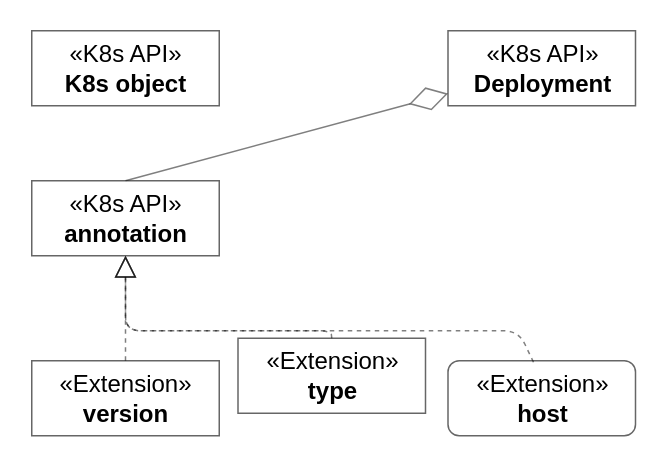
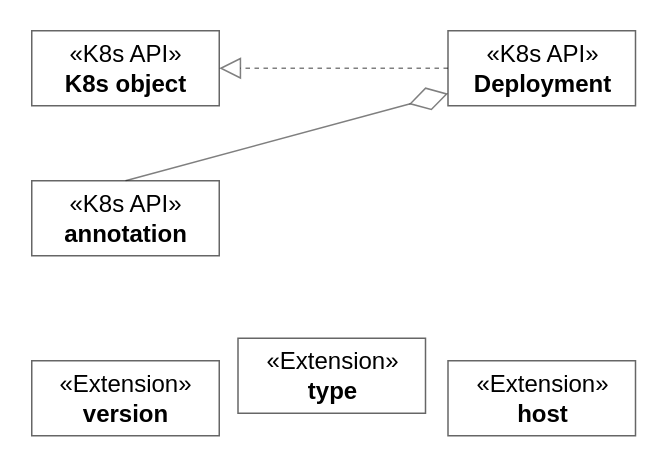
+ <mxCell id="3" value="" style="endArrow=block;dashed=1;endFill=0;endSize=12;html=1;fontSize=16;fontColor=#000000;opacity=50;entryX=1;entryY=0.5;entryDx=0;entryDy=0;exitX=0;exitY=0.5;exitDx=0;exitDy=0;" edge="1" parent="1" source="6" target="4"><mxGeometry width="160" relative="1" as="geometry"><mxPoint x="218" y="45" as="sourcePoint" /><mxPoint x="358" y="240" as="targetPoint" /></mxGeometry></mxCell>
- <mxCell id="12" value="" style="endArrow=block;dashed=1;endFill=0;endSize=12;html=1;fontSize=16;fontColor=#000000;opacity=50;exitX=0.456;exitY=0.02;exitDx=0;exitDy=0;entryX=0.5;entryY=1;entryDx=0;entryDy=0;exitPerimeter=0;" edge="1" parent="1" source="10" target="7"><mxGeometry width="160" relative="1" as="geometry"><mxPoint x="229.5" y="250" as="sourcePoint" /><mxPoint x="93" y="190" as="targetPoint" /><Array as="points"><mxPoint x="345" y="220" /><mxPoint x="83" y="220" /></Array></mxGeometry></mxCell>
- <mxCell id="11" value="" style="endArrow=block;dashed=1;endFill=0;endSize=12;html=1;fontSize=16;fontColor=#000000;opacity=50;exitX=0.5;exitY=0;exitDx=0;exitDy=0;entryX=0.5;entryY=1;entryDx=0;entryDy=0;" edge="1" parent="1" source="9" target="7"><mxGeometry width="160" relative="1" as="geometry"><mxPoint x="93" y="250" as="sourcePoint" /><mxPoint x="93" y="190" as="targetPoint" /><Array as="points"><mxPoint x="220" y="220" /><mxPoint x="83" y="220" /></Array></mxGeometry></mxCell>
- <mxCell id="8" value="" style="endArrow=block;dashed=1;endFill=0;endSize=12;html=1;fontSize=16;fontColor=#000000;opacity=50;exitX=0.5;exitY=0;exitDx=0;exitDy=0;entryX=0.5;entryY=1;entryDx=0;entryDy=0;" edge="1" parent="1" source="5" target="7"><mxGeometry width="160" relative="1" as="geometry"><mxPoint x="198" y="240" as="sourcePoint" /><mxPoint x="358" y="240" as="targetPoint" /><Array as="points"><mxPoint x="83" y="220" /></Array></mxGeometry></mxCell>
- <mxCell id="10" value="«Extension»&lt;br&gt;&lt;b&gt;host&lt;/b&gt;" style="html=1;shadow=0;labelBackgroundColor=none;fillColor=#ffffff;fontSize=16;fontColor=#000000;opacity=60;rounded=1;" vertex="1" parent="1"><mxGeometry x="298" y="240" width="125" height="50" as="geometry" /></mxCell>
+ <mxCell id="10" value="«Extension»&lt;br&gt;&lt;b&gt;host&lt;/b&gt;" style="html=1;shadow=0;labelBackgroundColor=none;fillColor=#ffffff;fontSize=16;fontColor=#000000;opacity=60;" vertex="1" parent="1"><mxGeometry x="298" y="240" width="125" height="50" as="geometry" /></mxCell>
